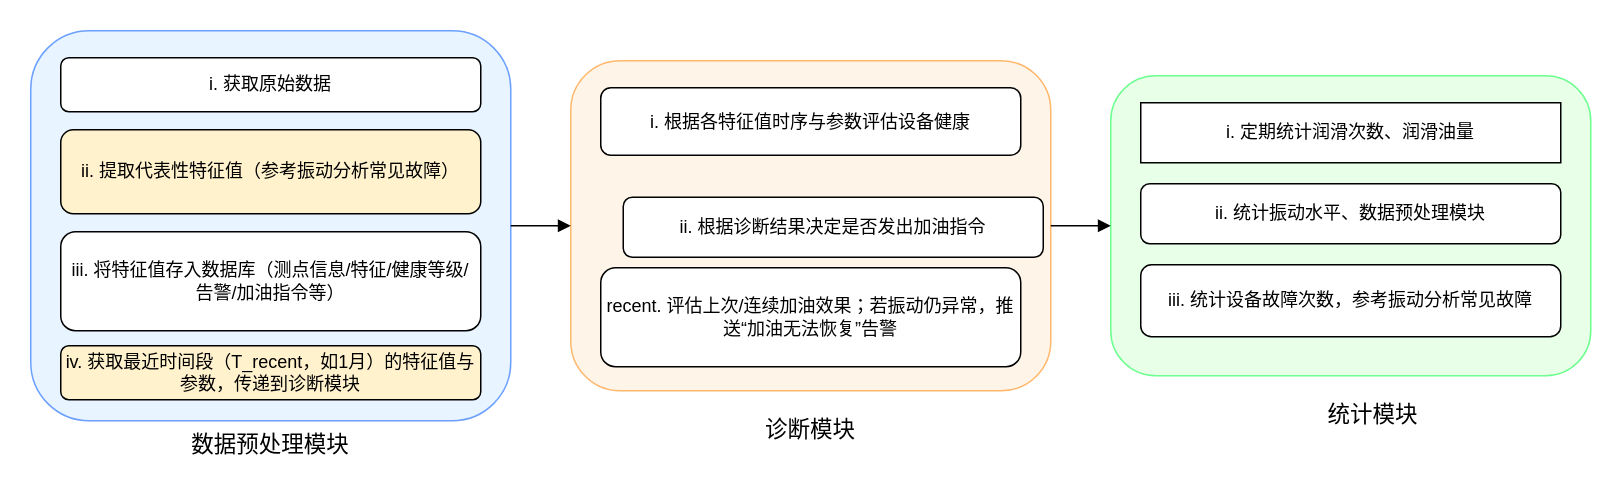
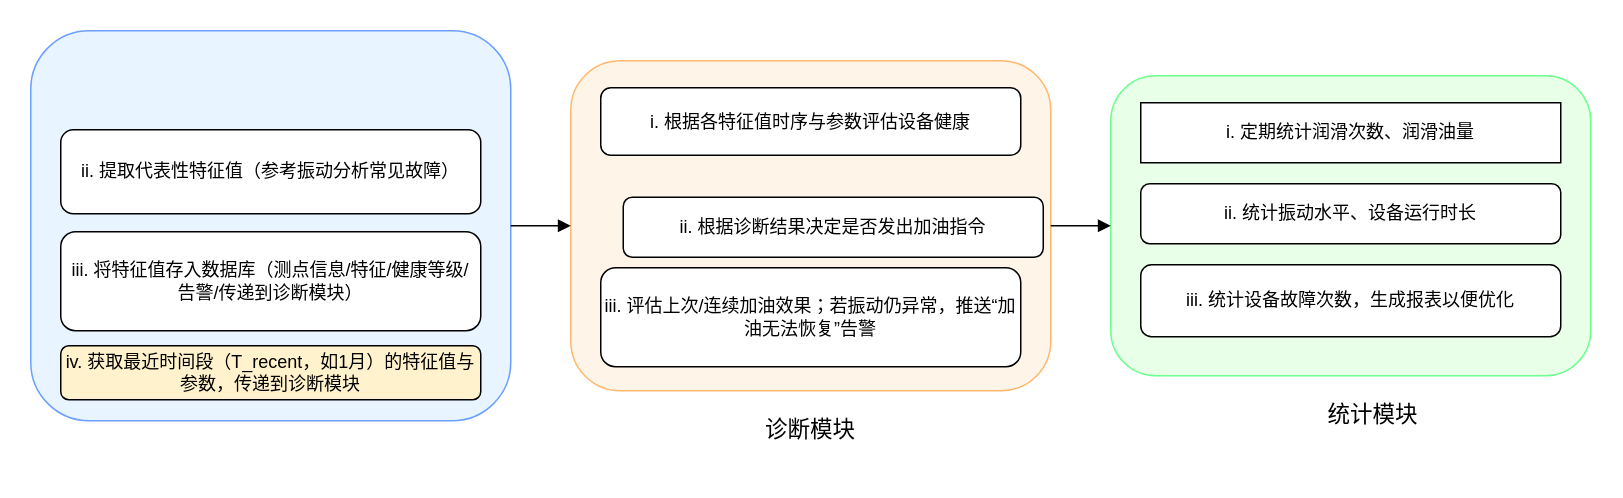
- <mxCell id="3" value="i. 获取原始数据" style="rounded=1;whiteSpace=wrap;html=1;spacing=4" parent="2" vertex="1"><mxGeometry x="20" y="18" width="280" height="36" as="geometry" /></mxCell>
- <mxCell id="4" value="ii. 提取代表性特征值（参考振动分析常见故障）" style="rounded=1;whiteSpace=wrap;html=1;spacing=4;fillColor=#fff2cc;" parent="2" vertex="1"><mxGeometry x="20" y="66" width="280" height="56" as="geometry" /></mxCell>
+ <mxCell id="4" value="ii. 提取代表性特征值（参考振动分析常见故障）" style="rounded=1;whiteSpace=wrap;html=1;spacing=4" parent="2" vertex="1"><mxGeometry x="20" y="66" width="280" height="56" as="geometry" /></mxCell>
- <mxCell id="13" value="ii. 统计振动水平、数据预处理模块" style="rounded=1;whiteSpace=wrap;html=1;spacing=4" parent="11" vertex="1"><mxGeometry x="20" y="72" width="280" height="40" as="geometry" /></mxCell>
+ <mxCell id="13" value="ii. 统计振动水平、设备运行时长" style="rounded=1;whiteSpace=wrap;html=1;spacing=4" parent="11" vertex="1"><mxGeometry x="20" y="72" width="280" height="40" as="geometry" /></mxCell>
- <mxCell id="5" value="iii. 将特征值存入数据库（测点信息/特征/健康等级/告警/加油指令等）" style="rounded=1;whiteSpace=wrap;html=1;spacing=4" parent="2" vertex="1"><mxGeometry x="20" y="134" width="280" height="66" as="geometry" /></mxCell>
+ <mxCell id="5" value="iii. 将特征值存入数据库（测点信息/特征/健康等级/告警/传递到诊断模块）" style="rounded=1;whiteSpace=wrap;html=1;spacing=4" parent="2" vertex="1"><mxGeometry x="20" y="134" width="280" height="66" as="geometry" /></mxCell>
- <mxCell id="14" value="iii. 统计设备故障次数，参考振动分析常见故障" style="rounded=1;whiteSpace=wrap;html=1;spacing=4" parent="11" vertex="1"><mxGeometry x="20" y="126" width="280" height="48" as="geometry" /></mxCell>
+ <mxCell id="14" value="iii. 统计设备故障次数，生成报表以便优化" style="rounded=1;whiteSpace=wrap;html=1;spacing=4" parent="11" vertex="1"><mxGeometry x="20" y="126" width="280" height="48" as="geometry" /></mxCell>
- <mxCell id="10" value="recent. 评估上次/连续加油效果；若振动仍异常，推送“加油无法恢复”告警" style="rounded=1;whiteSpace=wrap;html=1;spacing=4" parent="7" vertex="1"><mxGeometry x="20" y="138" width="280" height="66" as="geometry" /></mxCell>
+ <mxCell id="10" value="iii. 评估上次/连续加油效果；若振动仍异常，推送“加油无法恢复”告警" style="rounded=1;whiteSpace=wrap;html=1;spacing=4" parent="7" vertex="1"><mxGeometry x="20" y="138" width="280" height="66" as="geometry" /></mxCell>
- <mxCell id="17" value="&lt;font style=&quot;font-size: 15px;&quot;&gt;数据预处理模块&lt;/font&gt;" style="text;html=1;align=center;verticalAlign=middle;whiteSpace=wrap;rounded=0;" vertex="1" parent="1"><mxGeometry x="125" y="280" width="110" height="30" as="geometry" /></mxCell>
